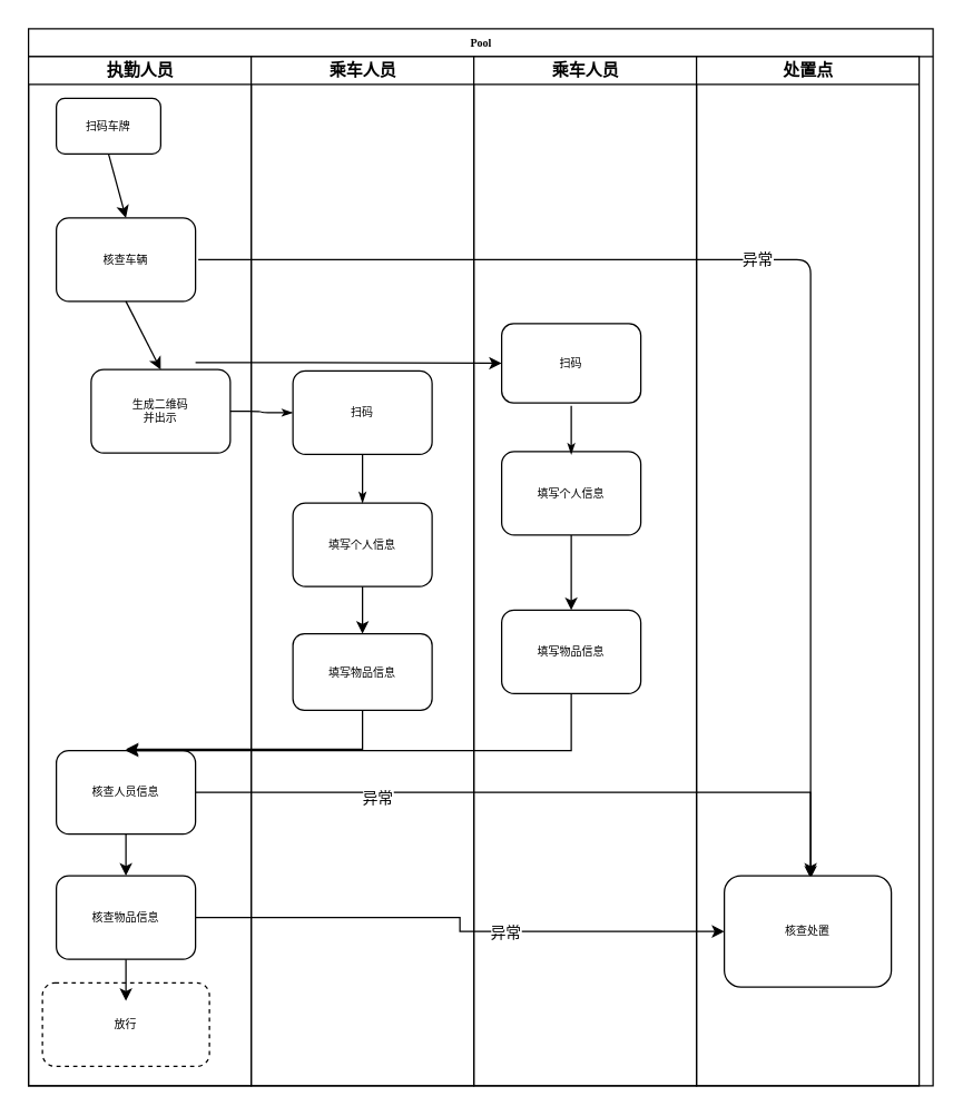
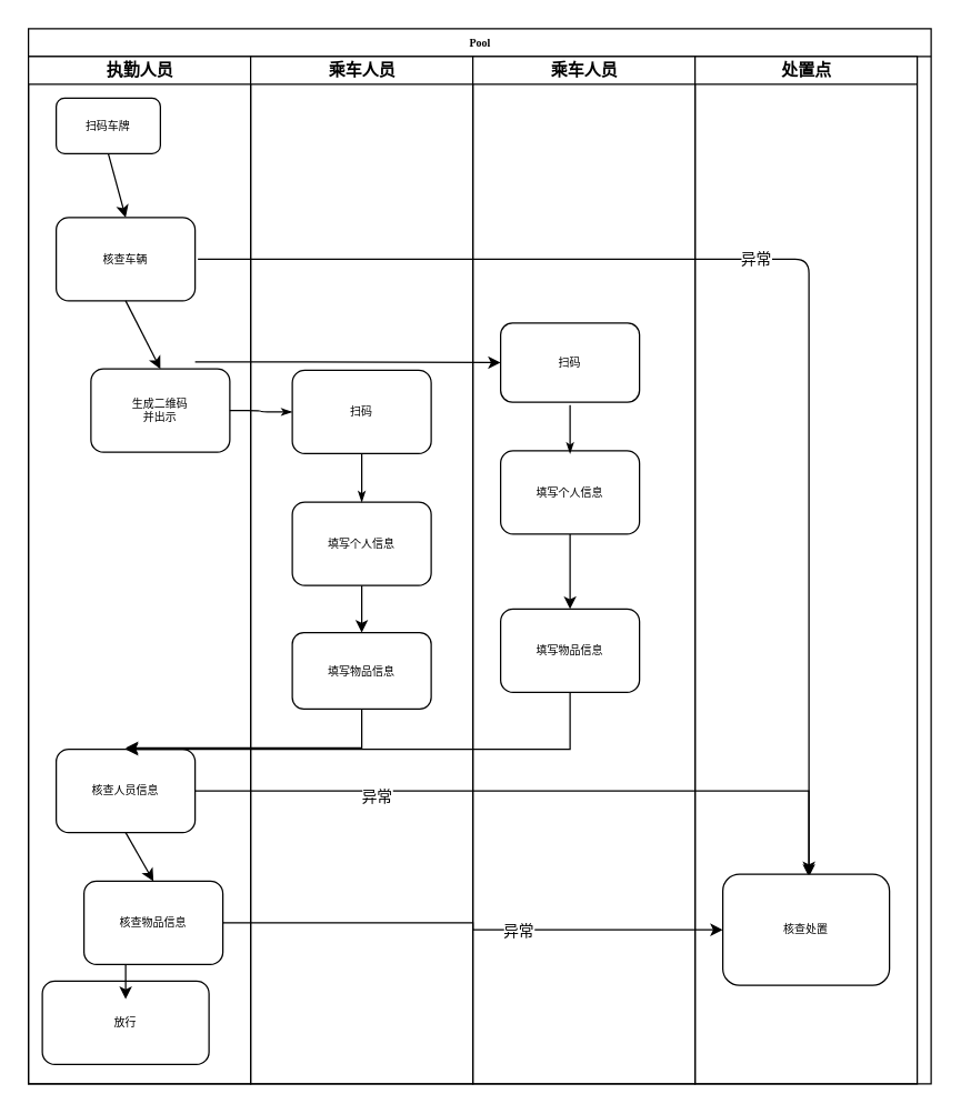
- <mxCell id="6" value="核查物品信息" style="rounded=1;whiteSpace=wrap;html=1;shadow=0;labelBackgroundColor=none;strokeWidth=1;fontFamily=Verdana;fontSize=8;align=center;" parent="3" vertex="1"><mxGeometry x="20" y="589" width="100" height="60" as="geometry" /></mxCell>
+ <mxCell id="6" value="核查物品信息" style="rounded=1;whiteSpace=wrap;html=1;shadow=0;labelBackgroundColor=none;strokeWidth=1;fontFamily=Verdana;fontSize=8;align=center;" parent="3" vertex="1"><mxGeometry x="40" y="594" width="100" height="60" as="geometry" /></mxCell>
- <mxCell id="7" value="放行" style="whiteSpace=wrap;html=1;rounded=1;shadow=0;fontFamily=Verdana;fontSize=8;strokeWidth=1;dashed=1;" parent="3" vertex="1"><mxGeometry x="10" y="666" width="120" height="60" as="geometry" /></mxCell>
+ <mxCell id="7" value="放行" style="whiteSpace=wrap;html=1;rounded=1;shadow=0;fontFamily=Verdana;fontSize=8;strokeWidth=1;" parent="3" vertex="1"><mxGeometry x="10" y="666" width="120" height="60" as="geometry" /></mxCell>
